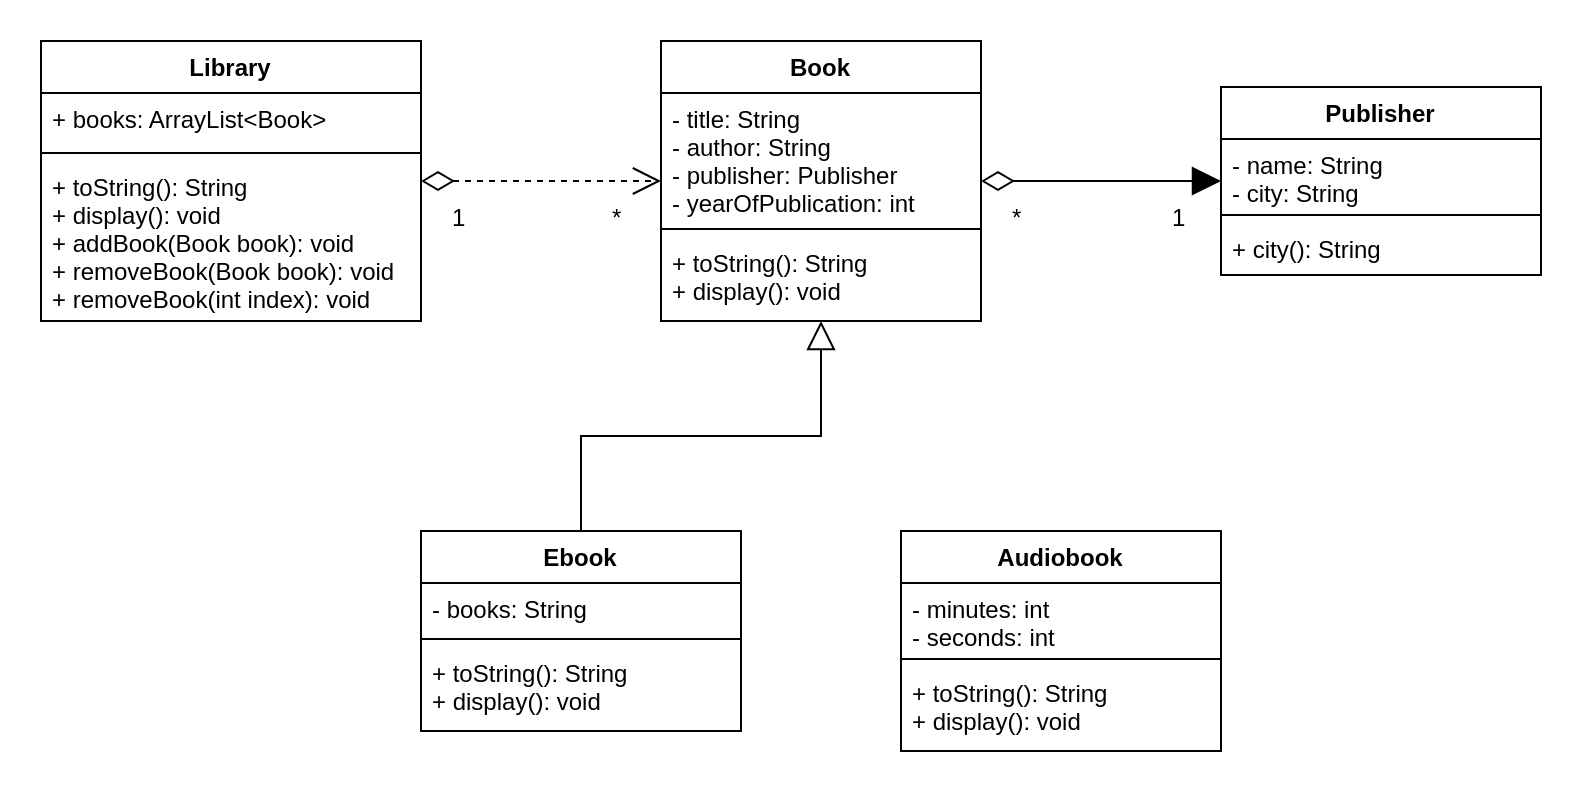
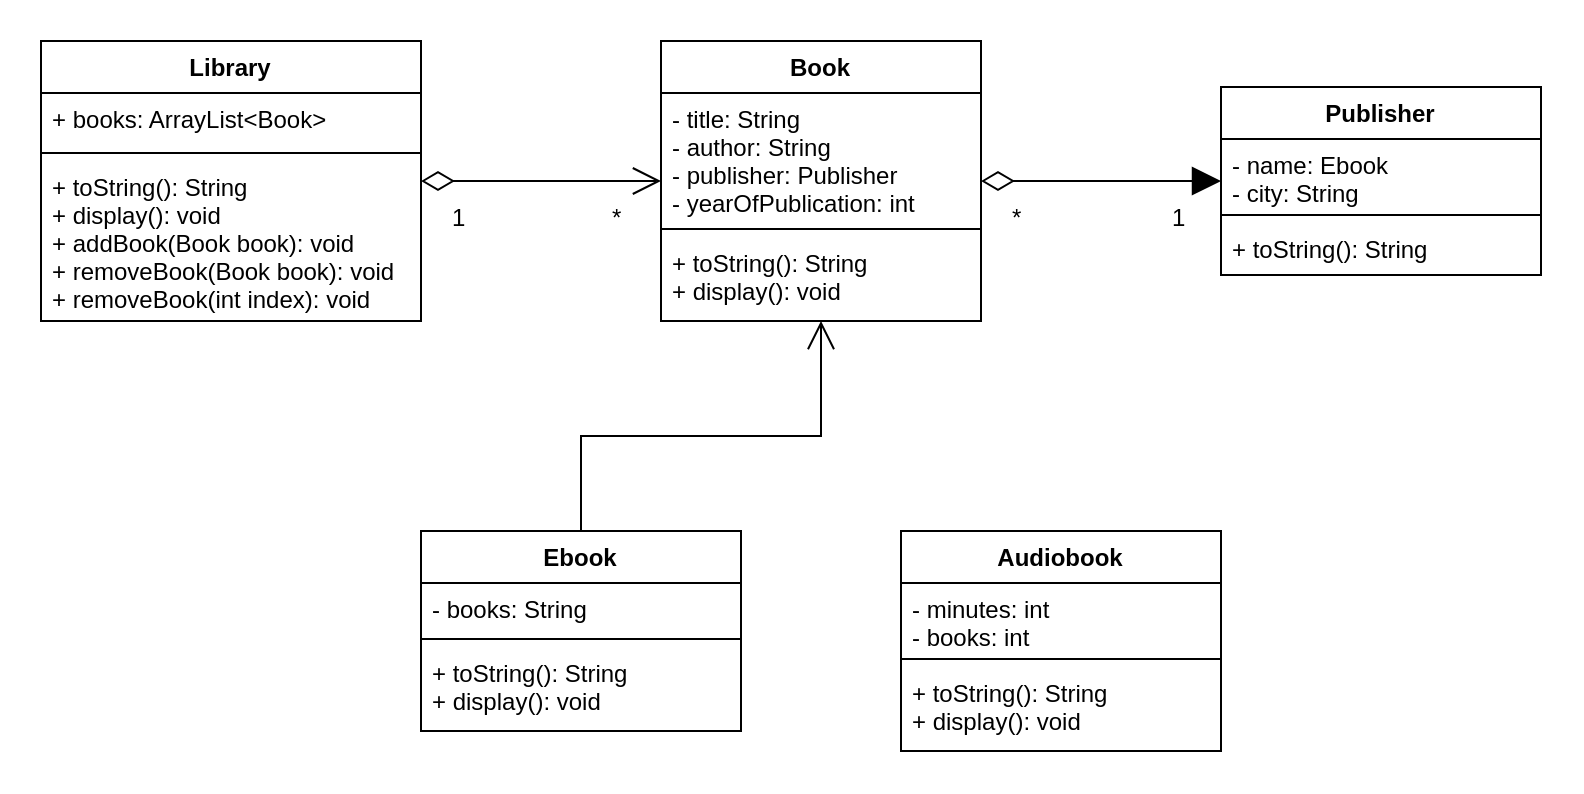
- <mxCell id="16" value="- name: String&#10;- city: String&#10;&#10;" style="text;strokeColor=none;fillColor=none;align=left;verticalAlign=top;spacingLeft=4;spacingRight=4;overflow=hidden;rotatable=0;points=[[0,0.5],[1,0.5]];portConstraint=eastwest;" vertex="1" parent="15"><mxGeometry y="26" width="160" height="34" as="geometry" /></mxCell>
+ <mxCell id="16" value="- name: Ebook&#10;- city: String&#10;&#10;" style="text;strokeColor=none;fillColor=none;align=left;verticalAlign=top;spacingLeft=4;spacingRight=4;overflow=hidden;rotatable=0;points=[[0,0.5],[1,0.5]];portConstraint=eastwest;" vertex="1" parent="15"><mxGeometry y="26" width="160" height="34" as="geometry" /></mxCell>
- <mxCell id="24" value="" style="endArrow=open;html=1;endSize=12;startArrow=diamondThin;startSize=14;startFill=0;edgeStyle=orthogonalEdgeStyle;align=left;verticalAlign=bottom;rounded=0;strokeWidth=1;dashed=1;" edge="1" parent="1" source="20" target="2"><mxGeometry x="-1" y="3" relative="1" as="geometry"><mxPoint x="310" y="395" as="sourcePoint" /><mxPoint x="470" y="395" as="targetPoint" /></mxGeometry></mxCell>
+ <mxCell id="24" value="" style="endArrow=open;html=1;endSize=12;startArrow=diamondThin;startSize=14;startFill=0;edgeStyle=orthogonalEdgeStyle;align=left;verticalAlign=bottom;rounded=0;strokeWidth=1;" edge="1" parent="1" source="20" target="2"><mxGeometry x="-1" y="3" relative="1" as="geometry"><mxPoint x="310" y="395" as="sourcePoint" /><mxPoint x="470" y="395" as="targetPoint" /></mxGeometry></mxCell>
- <mxCell id="18" value="+ city(): String" style="text;strokeColor=none;fillColor=none;align=left;verticalAlign=top;spacingLeft=4;spacingRight=4;overflow=hidden;rotatable=0;points=[[0,0.5],[1,0.5]];portConstraint=eastwest;" vertex="1" parent="15"><mxGeometry y="68" width="160" height="26" as="geometry" /></mxCell>
+ <mxCell id="18" value="+ toString(): String" style="text;strokeColor=none;fillColor=none;align=left;verticalAlign=top;spacingLeft=4;spacingRight=4;overflow=hidden;rotatable=0;points=[[0,0.5],[1,0.5]];portConstraint=eastwest;" vertex="1" parent="15"><mxGeometry y="68" width="160" height="26" as="geometry" /></mxCell>
- <mxCell id="6" style="edgeStyle=orthogonalEdgeStyle;rounded=0;orthogonalLoop=1;jettySize=auto;html=1;exitX=0.5;exitY=0;exitDx=0;exitDy=0;endArrow=block;endFill=0;strokeWidth=1;endSize=12;" edge="1" parent="1" source="7" target="2"><mxGeometry relative="1" as="geometry" /></mxCell>
+ <mxCell id="6" style="edgeStyle=orthogonalEdgeStyle;rounded=0;orthogonalLoop=1;jettySize=auto;html=1;exitX=0.5;exitY=0;exitDx=0;exitDy=0;endArrow=open;endFill=0;strokeWidth=1;endSize=12;" edge="1" parent="1" source="7" target="2"><mxGeometry relative="1" as="geometry" /></mxCell>
- <mxCell id="12" value="- minutes: int&#10;- seconds: int&#10;&#10;" style="text;strokeColor=none;fillColor=none;align=left;verticalAlign=top;spacingLeft=4;spacingRight=4;overflow=hidden;rotatable=0;points=[[0,0.5],[1,0.5]];portConstraint=eastwest;" vertex="1" parent="11"><mxGeometry y="26" width="160" height="34" as="geometry" /></mxCell>
+ <mxCell id="12" value="- minutes: int&#10;- books: int&#10;&#10;" style="text;strokeColor=none;fillColor=none;align=left;verticalAlign=top;spacingLeft=4;spacingRight=4;overflow=hidden;rotatable=0;points=[[0,0.5],[1,0.5]];portConstraint=eastwest;" vertex="1" parent="11"><mxGeometry y="26" width="160" height="34" as="geometry" /></mxCell>
